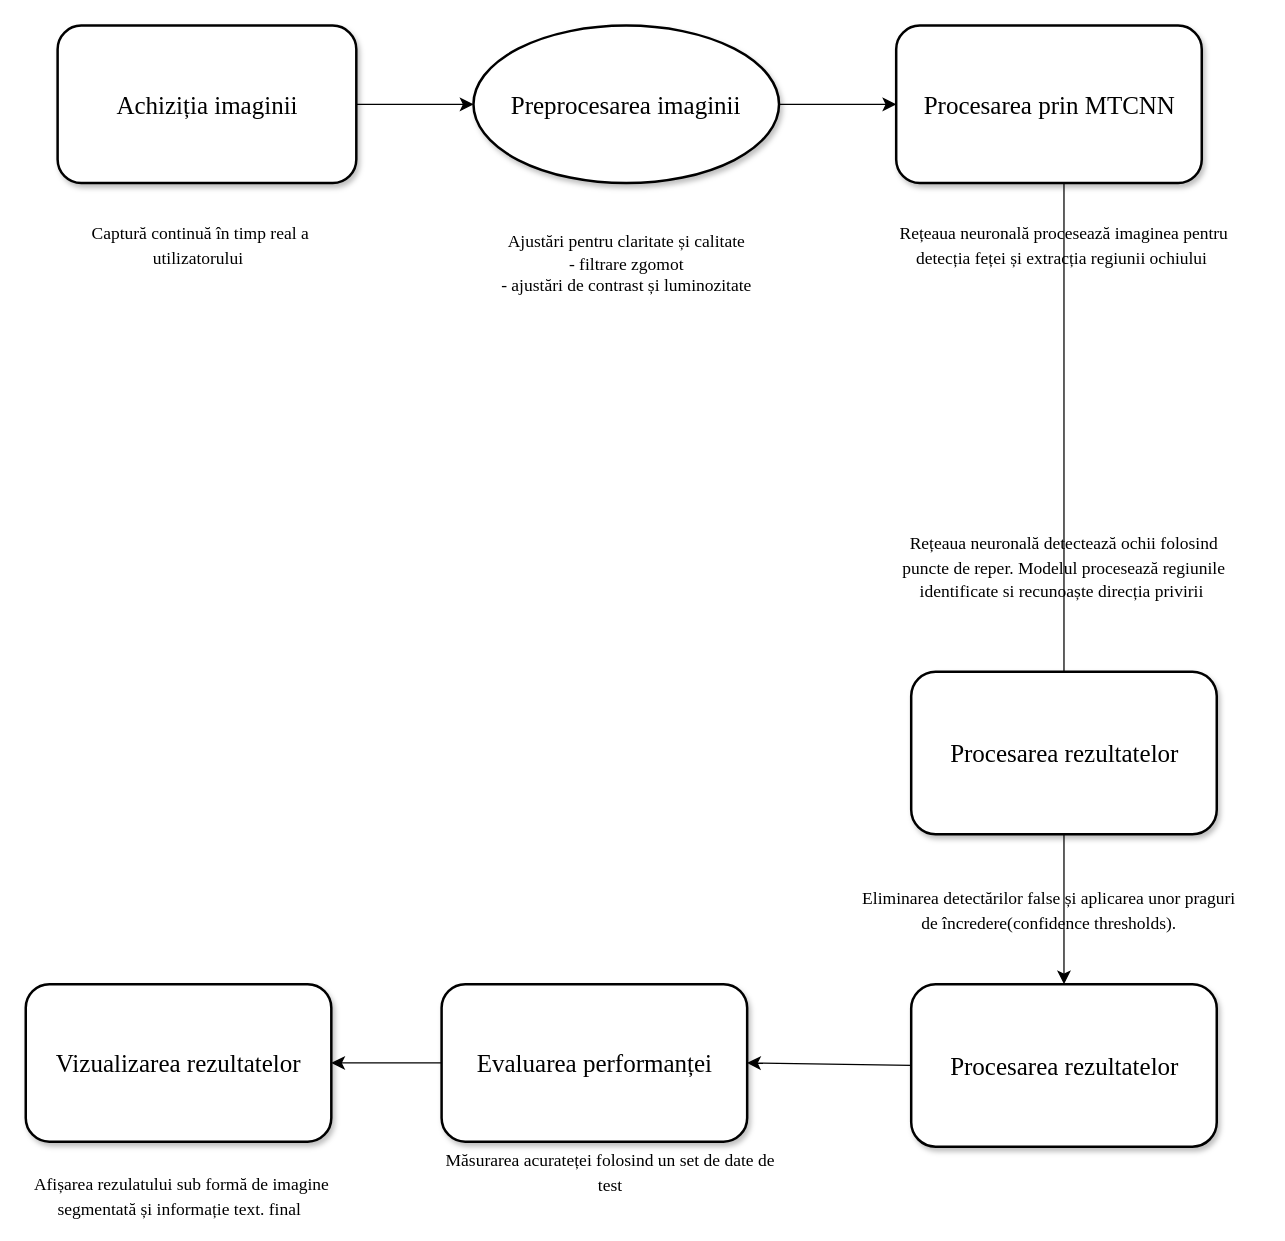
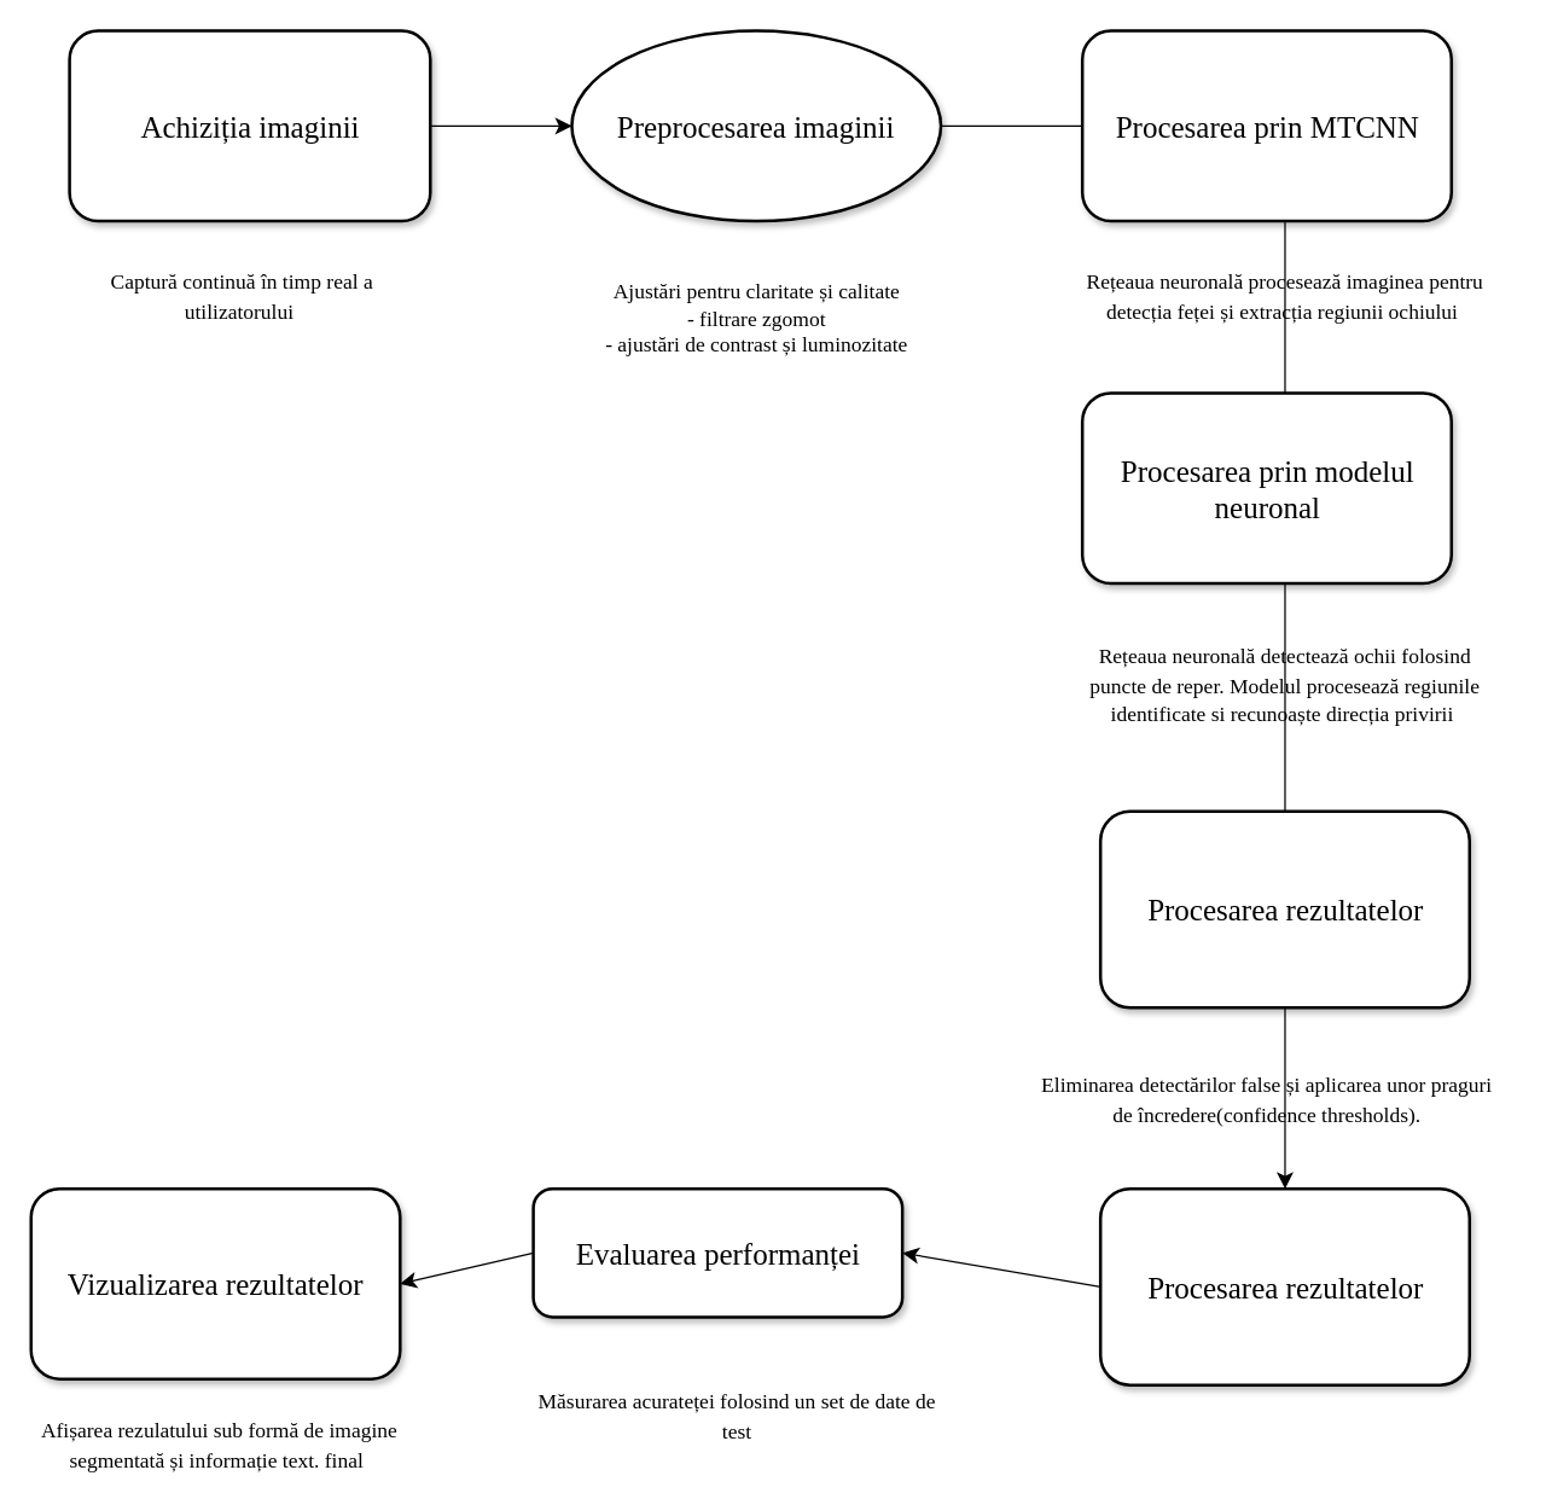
- <mxCell id="4" style="edgeStyle=none;curved=1;rounded=0;orthogonalLoop=1;jettySize=auto;html=1;exitX=1;exitY=0.5;exitDx=0;exitDy=0;entryX=0;entryY=0.5;entryDx=0;entryDy=0;fontSize=12;startSize=8;endSize=8;" edge="1" parent="1" source="5" target="7"><mxGeometry relative="1" as="geometry" /></mxCell>
+ <mxCell id="4" style="edgeStyle=none;curved=1;rounded=0;orthogonalLoop=1;jettySize=auto;html=1;exitX=1;exitY=0.5;exitDx=0;exitDy=0;entryX=0;entryY=0.5;entryDx=0;entryDy=0;fontSize=12;startSize=8;endSize=8;endArrow=none;" edge="1" parent="1" source="5" target="7"><mxGeometry relative="1" as="geometry" /></mxCell>
+ <mxCell id="20" value="&lt;font face=&quot;Lucida Console&quot;&gt;Procesarea prin modelul neuronal&lt;/font&gt;" style="rounded=1;whiteSpace=wrap;html=1;shadow=1;strokeWidth=2;fontSize=20;" vertex="1" parent="1"><mxGeometry x="716.5" y="260" width="244.5" height="126" as="geometry" /></mxCell>
- <mxCell id="16" value="&lt;font face=&quot;Lucida Console&quot;&gt;Evaluarea performanței&lt;/font&gt;" style="rounded=1;whiteSpace=wrap;html=1;shadow=1;strokeWidth=2;fontSize=20;" vertex="1" parent="1"><mxGeometry x="352.75" y="787" width="244.5" height="126" as="geometry" /></mxCell>
+ <mxCell id="16" value="&lt;font face=&quot;Lucida Console&quot;&gt;Evaluarea performanței&lt;/font&gt;" style="rounded=1;whiteSpace=wrap;html=1;shadow=1;strokeWidth=2;fontSize=20;" vertex="1" parent="1"><mxGeometry x="352.75" y="787" width="244.5" height="85" as="geometry" /></mxCell>
